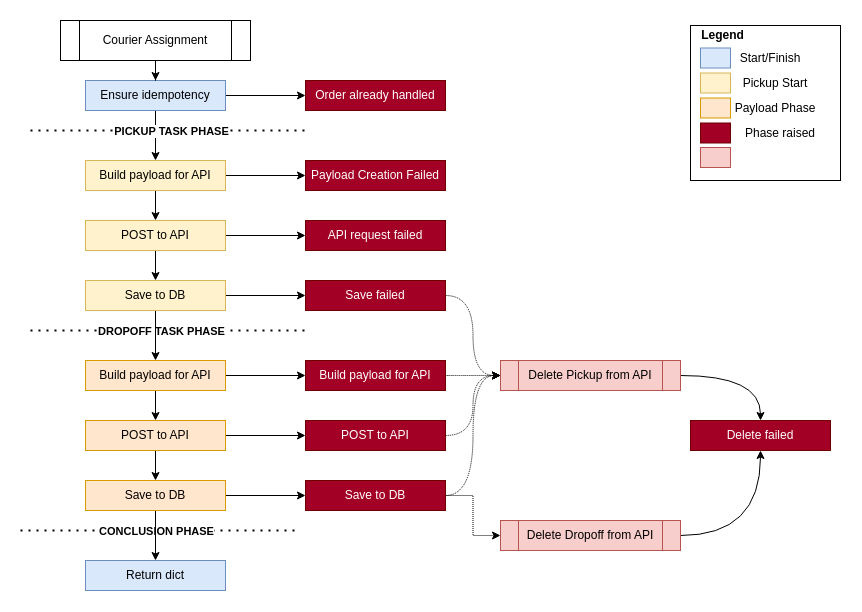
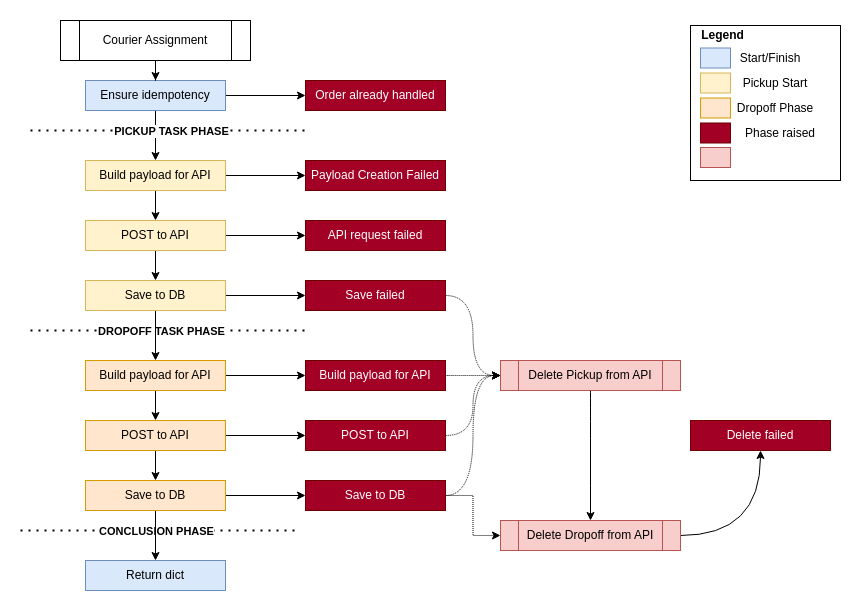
- <mxCell id="56" value="Payload Phase" style="text;html=1;strokeColor=none;fillColor=none;align=center;verticalAlign=middle;whiteSpace=wrap;rounded=0;" vertex="1" parent="49"><mxGeometry x="40" y="72.5" width="90" height="20" as="geometry" /></mxCell>
+ <mxCell id="56" value="Dropoff Phase" style="text;html=1;strokeColor=none;fillColor=none;align=center;verticalAlign=middle;whiteSpace=wrap;rounded=0;" vertex="1" parent="49"><mxGeometry x="40" y="72.5" width="90" height="20" as="geometry" /></mxCell>
- <mxCell id="44" style="edgeStyle=orthogonalEdgeStyle;curved=1;rounded=0;orthogonalLoop=1;jettySize=auto;html=1;entryX=0.5;entryY=0;entryDx=0;entryDy=0;" edge="1" parent="1" source="45" target="48"><mxGeometry relative="1" as="geometry" /></mxCell>
+ <mxCell id="44" style="edgeStyle=orthogonalEdgeStyle;curved=1;rounded=0;orthogonalLoop=1;jettySize=auto;html=1;" edge="1" parent="1" source="45" target="47"><mxGeometry relative="1" as="geometry" /></mxCell>
